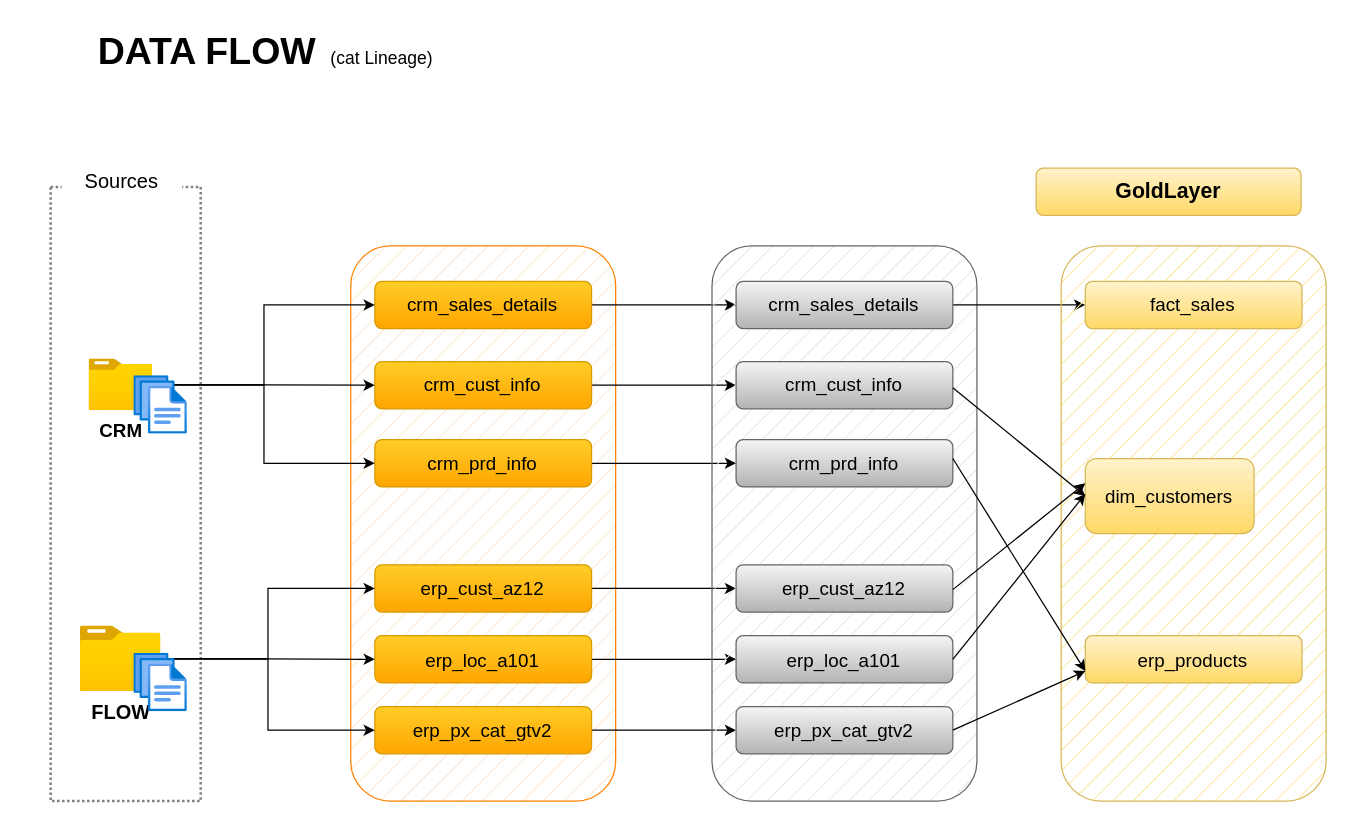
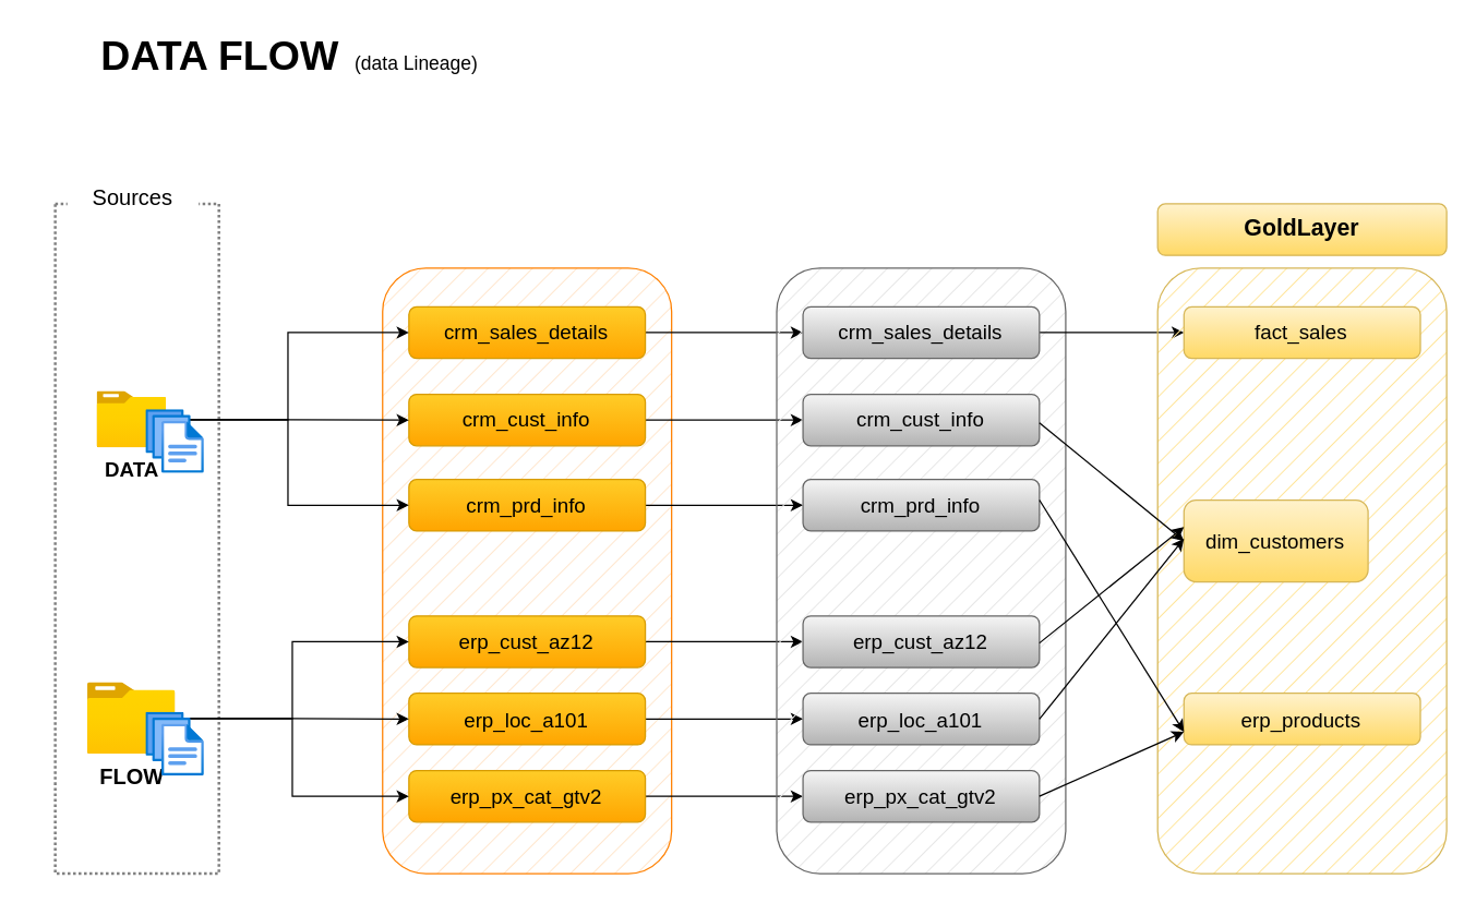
- <mxCell id="2" value="&lt;b&gt;&lt;font style=&quot;font-size: 30px;&quot;&gt;DATA FLOW&amp;nbsp;&lt;/font&gt;&lt;/b&gt; &lt;font style=&quot;font-size: 14px;&quot;&gt;(cat Lineage)&lt;/font&gt;" style="text;html=1;align=center;verticalAlign=middle;whiteSpace=wrap;rounded=0;" vertex="1" parent="1"><mxGeometry x="42" y="20" width="340" height="40" as="geometry" /></mxCell>
+ <mxCell id="2" value="&lt;b&gt;&lt;font style=&quot;font-size: 30px;&quot;&gt;DATA FLOW&amp;nbsp;&lt;/font&gt;&lt;/b&gt; &lt;font style=&quot;font-size: 14px;&quot;&gt;(data Lineage)&lt;/font&gt;" style="text;html=1;align=center;verticalAlign=middle;whiteSpace=wrap;rounded=0;" vertex="1" parent="1"><mxGeometry x="42" y="20" width="340" height="40" as="geometry" /></mxCell>
- <mxCell id="27" value="&lt;b&gt;&lt;font style=&quot;font-size: 17px;&quot;&gt;GoldLayer&lt;/font&gt;&lt;/b&gt;" style="rounded=1;whiteSpace=wrap;html=1;fillColor=#fff2cc;gradientColor=#ffd966;strokeColor=#d6b656;" vertex="1" parent="3"><mxGeometry x="808.148" y="3.889" width="211.852" height="37.778" as="geometry" /></mxCell>
+ <mxCell id="27" value="&lt;b&gt;&lt;font style=&quot;font-size: 17px;&quot;&gt;GoldLayer&lt;/font&gt;&lt;/b&gt;" style="rounded=1;whiteSpace=wrap;html=1;fillColor=#fff2cc;gradientColor=#ffd966;strokeColor=#d6b656;" vertex="1" parent="3"><mxGeometry x="828.148" y="18.889" width="211.852" height="37.778" as="geometry" /></mxCell>
- <mxCell id="39" value="&lt;b&gt;&lt;font style=&quot;font-size: 15px;&quot;&gt;CRM&lt;/font&gt;&lt;/b&gt;" style="image;aspect=fixed;html=1;points=[];align=center;fontSize=12;image=img/lib/azure2/general/Folder_Blank.svg;" vertex="1" parent="3"><mxGeometry x="50.796" y="156.561" width="50.982" height="41.375" as="geometry" /></mxCell>
+ <mxCell id="39" value="&lt;b&gt;&lt;font style=&quot;font-size: 15px;&quot;&gt;DATA&lt;/font&gt;&lt;/b&gt;" style="image;aspect=fixed;html=1;points=[];align=center;fontSize=12;image=img/lib/azure2/general/Folder_Blank.svg;" vertex="1" parent="3"><mxGeometry x="50.796" y="156.561" width="50.982" height="41.375" as="geometry" /></mxCell>
